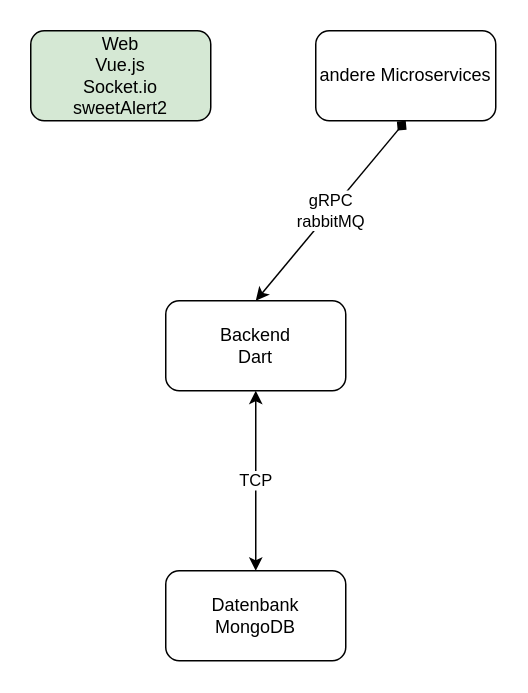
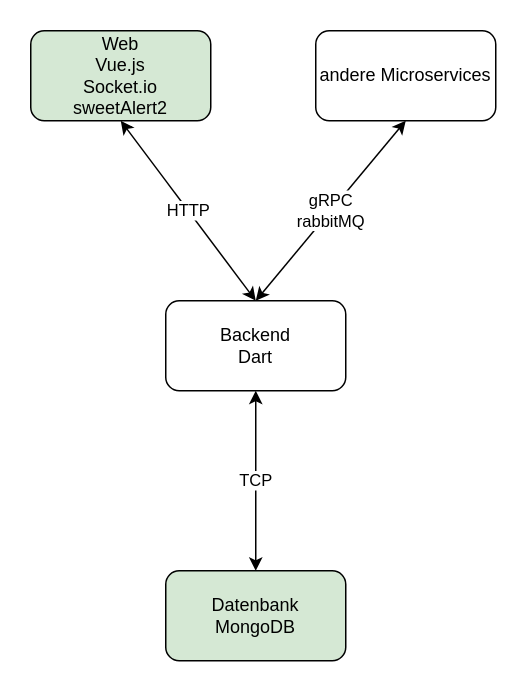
- <mxCell id="8" value="gRPC&lt;br&gt;rabbitMQ" style="endArrow=diamond;startArrow=classic;html=1;exitX=0.5;exitY=0;exitDx=0;exitDy=0;entryX=0.5;entryY=1;entryDx=0;entryDy=0;" edge="1" parent="1" source="3" target="7"><mxGeometry width="50" height="50" relative="1" as="geometry"><mxPoint x="280" y="190" as="sourcePoint" /><mxPoint x="330" y="140" as="targetPoint" /></mxGeometry></mxCell>
+ <mxCell id="8" value="gRPC&lt;br&gt;rabbitMQ" style="endArrow=classic;startArrow=classic;html=1;exitX=0.5;exitY=0;exitDx=0;exitDy=0;entryX=0.5;entryY=1;entryDx=0;entryDy=0;" edge="1" parent="1" source="3" target="7"><mxGeometry width="50" height="50" relative="1" as="geometry"><mxPoint x="280" y="190" as="sourcePoint" /><mxPoint x="330" y="140" as="targetPoint" /></mxGeometry></mxCell>
+ <mxCell id="6" value="HTTP" style="endArrow=classic;startArrow=classic;html=1;entryX=0.5;entryY=1;entryDx=0;entryDy=0;exitX=0.5;exitY=0;exitDx=0;exitDy=0;" parent="1" source="3" target="2" edge="1"><mxGeometry width="50" height="50" relative="1" as="geometry"><mxPoint x="80" y="240" as="sourcePoint" /><mxPoint x="130" y="190" as="targetPoint" /></mxGeometry></mxCell>
- <mxCell id="4" value="Datenbank&lt;br&gt;MongoDB" style="rounded=1;whiteSpace=wrap;html=1;" parent="1" vertex="1"><mxGeometry x="110" y="380" width="120" height="60" as="geometry" /></mxCell>
+ <mxCell id="4" value="Datenbank&lt;br&gt;MongoDB" style="rounded=1;whiteSpace=wrap;html=1;fillColor=#d5e8d4;" parent="1" vertex="1"><mxGeometry x="110" y="380" width="120" height="60" as="geometry" /></mxCell>
